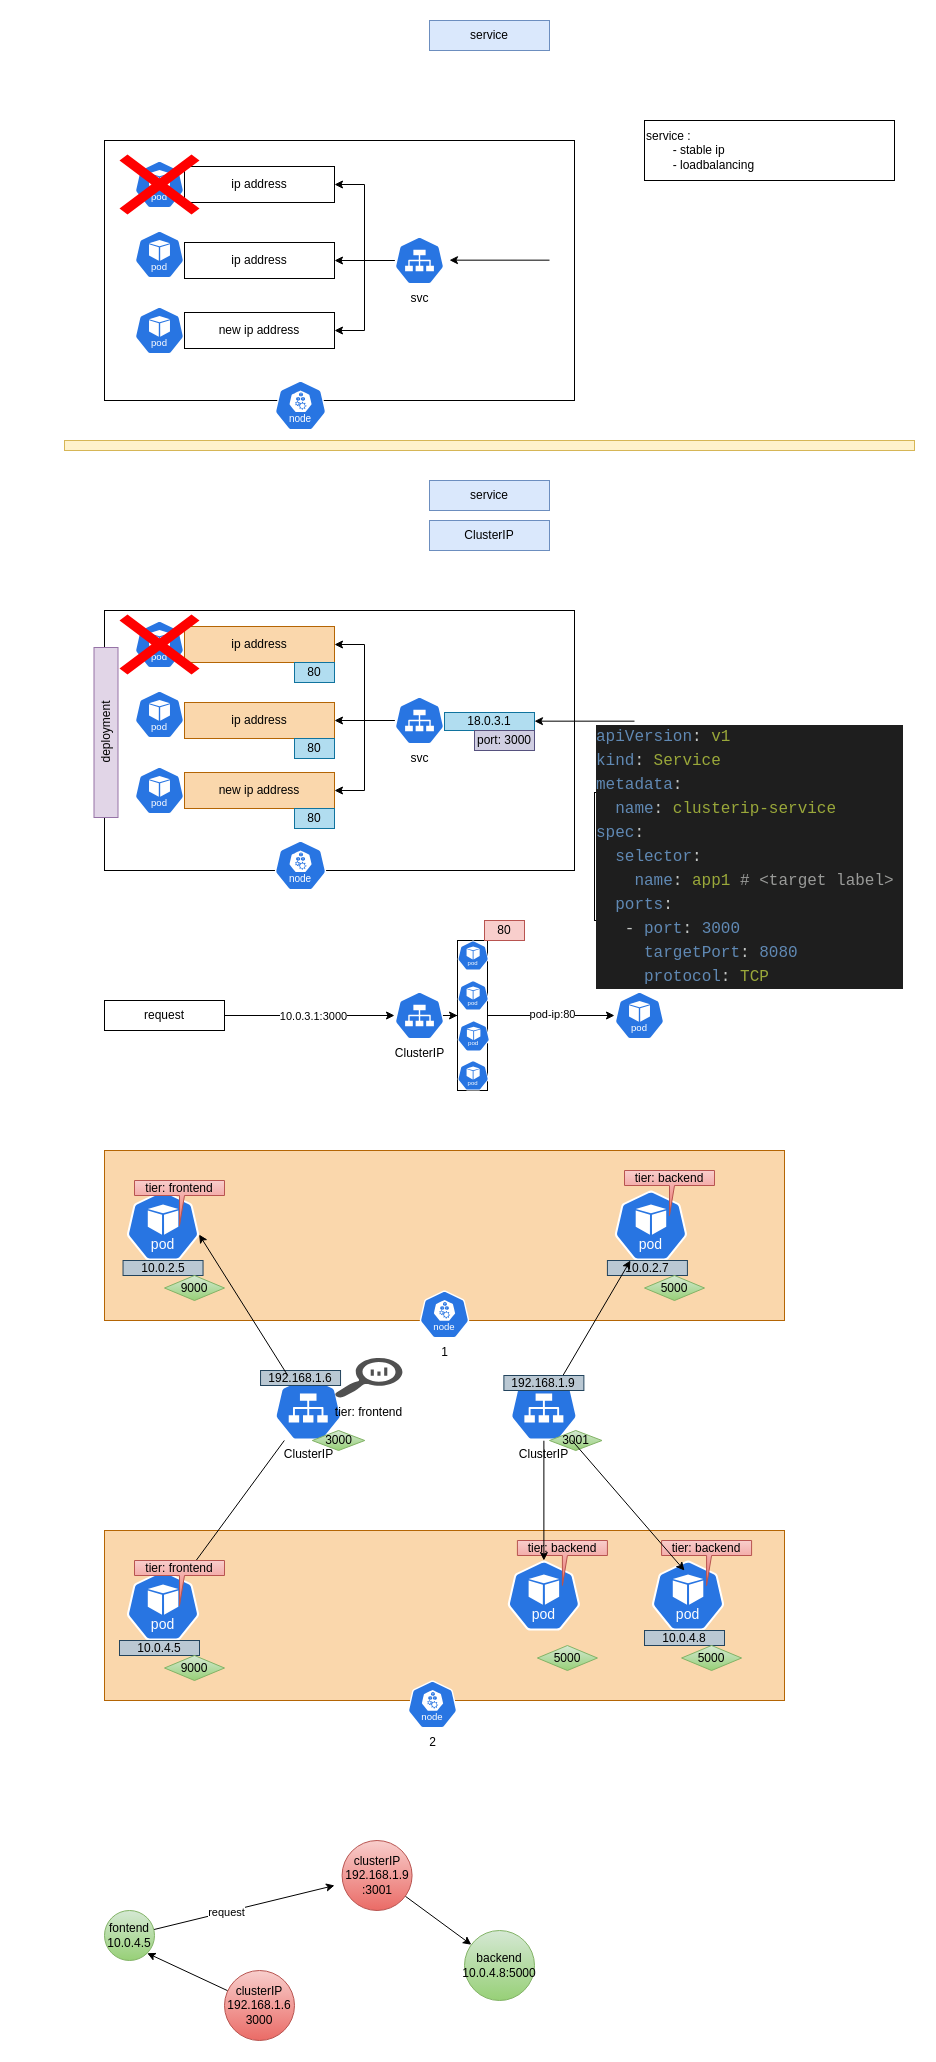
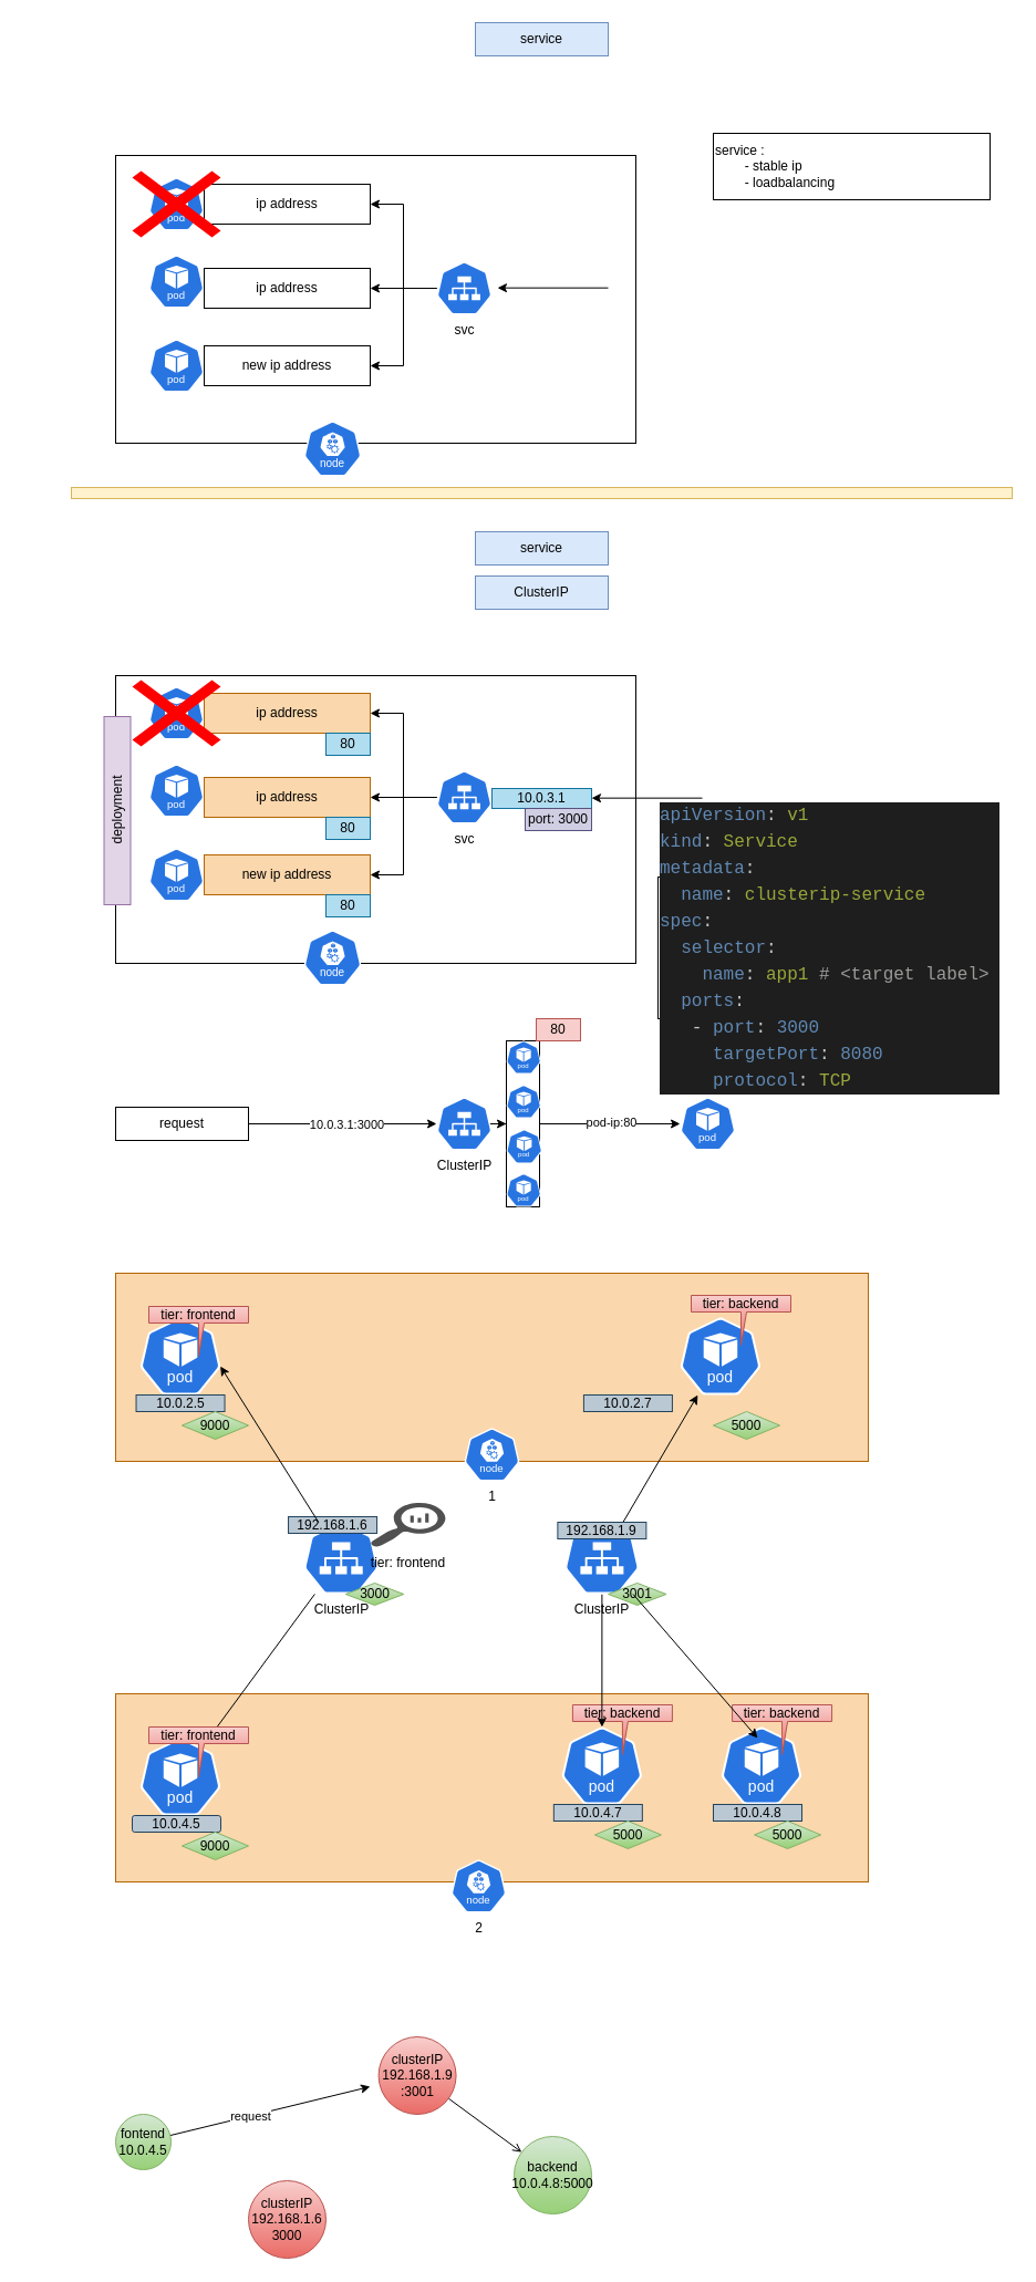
- <mxCell id="35" value="18.0.3.1" style="rounded=0;whiteSpace=wrap;html=1;fillColor=#b1ddf0;strokeColor=#10739e;" vertex="1" parent="1"><mxGeometry x="444" y="712" width="90" height="18" as="geometry" /></mxCell>
+ <mxCell id="35" value="10.0.3.1" style="rounded=0;whiteSpace=wrap;html=1;fillColor=#b1ddf0;strokeColor=#10739e;" vertex="1" parent="1"><mxGeometry x="444" y="712" width="90" height="18" as="geometry" /></mxCell>
- <mxCell id="76" value="10.0.2.7" style="rounded=0;whiteSpace=wrap;html=1;fillColor=#bac8d3;strokeColor=#23445d;" vertex="1" parent="1"><mxGeometry x="606.92" y="1260" width="80" height="15" as="geometry" /></mxCell>
+ <mxCell id="76" value="10.0.2.7" style="rounded=0;whiteSpace=wrap;html=1;fillColor=#bac8d3;strokeColor=#23445d;" vertex="1" parent="1"><mxGeometry x="526.92" y="1260" width="80" height="15" as="geometry" /></mxCell>
+ <mxCell id="84" value="10.0.4.7" style="rounded=0;whiteSpace=wrap;html=1;fillColor=#bac8d3;strokeColor=#23445d;" vertex="1" parent="1"><mxGeometry x="499.84" y="1630" width="80" height="15" as="geometry" /></mxCell>
- <mxCell id="65" value="10.0.4.5" style="rounded=0;whiteSpace=wrap;html=1;fillColor=#bac8d3;strokeColor=#23445d;" vertex="1" parent="1"><mxGeometry x="119" y="1640" width="80" height="15" as="geometry" /></mxCell>
+ <mxCell id="65" value="10.0.4.5" style="whiteSpace=wrap;html=1;fillColor=#bac8d3;strokeColor=#23445d;rounded=1;" vertex="1" parent="1"><mxGeometry x="119" y="1640" width="80" height="15" as="geometry" /></mxCell>
- <mxCell id="97" style="rounded=0;orthogonalLoop=1;jettySize=auto;html=1;" edge="1" parent="1" source="98" target="99"><mxGeometry relative="1" as="geometry" /></mxCell>
+ <mxCell id="97" style="rounded=0;orthogonalLoop=1;jettySize=auto;html=1;endArrow=open;" edge="1" parent="1" source="98" target="99"><mxGeometry relative="1" as="geometry" /></mxCell>
- <mxCell id="92" style="rounded=0;orthogonalLoop=1;jettySize=auto;html=1;entryX=1;entryY=1;entryDx=0;entryDy=0;" edge="1" parent="1" source="93" target="96"><mxGeometry relative="1" as="geometry" /></mxCell>
